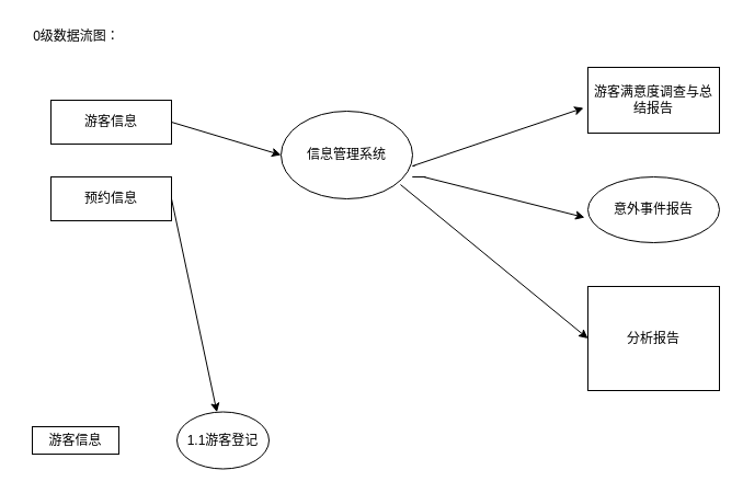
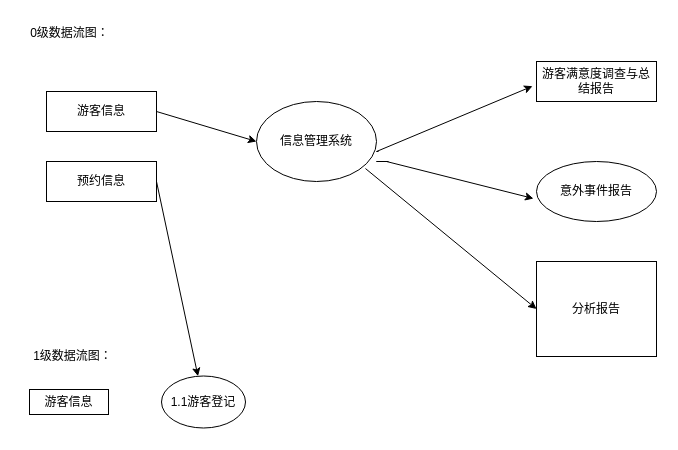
- <mxCell id="5" value="游客满意度调查与总结报告" style="rounded=0;whiteSpace=wrap;html=1;" vertex="1" parent="1"><mxGeometry x="536" y="61" width="120" height="60" as="geometry" /></mxCell>
+ <mxCell id="5" value="游客满意度调查与总结报告" style="rounded=0;whiteSpace=wrap;html=1;" vertex="1" parent="1"><mxGeometry x="536" y="61" width="120" height="40" as="geometry" /></mxCell>
+ <mxCell id="14" value="1级数据流图：" style="text;html=1;align=center;verticalAlign=middle;resizable=0;points=[];autosize=1;strokeColor=none;fillColor=none;" vertex="1" parent="1"><mxGeometry x="23" y="343" width="97" height="26" as="geometry" /></mxCell>
